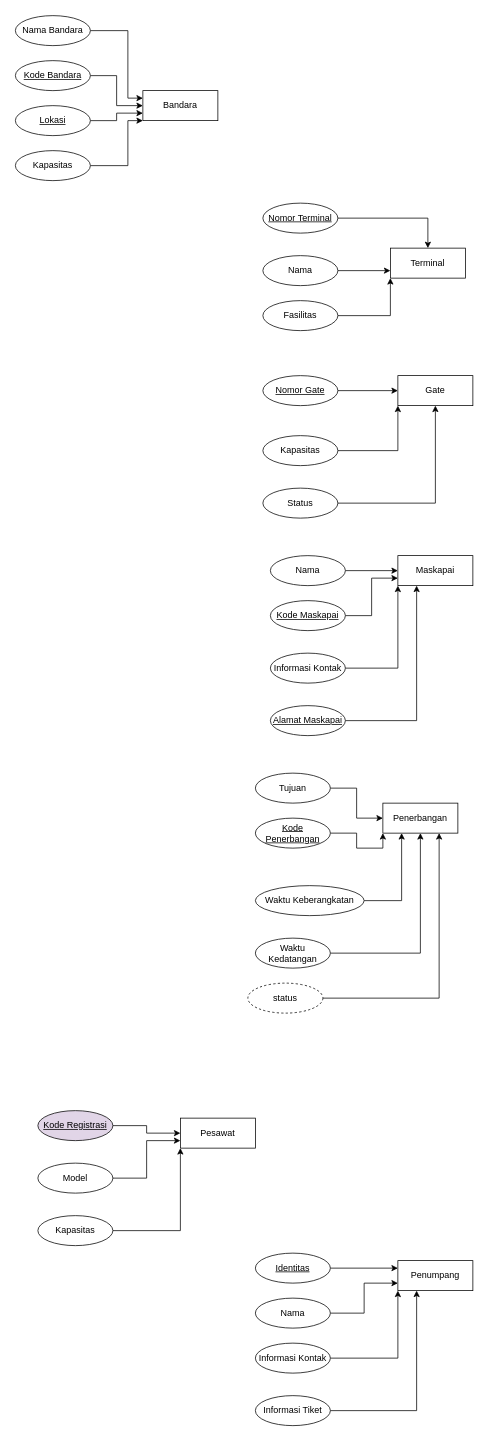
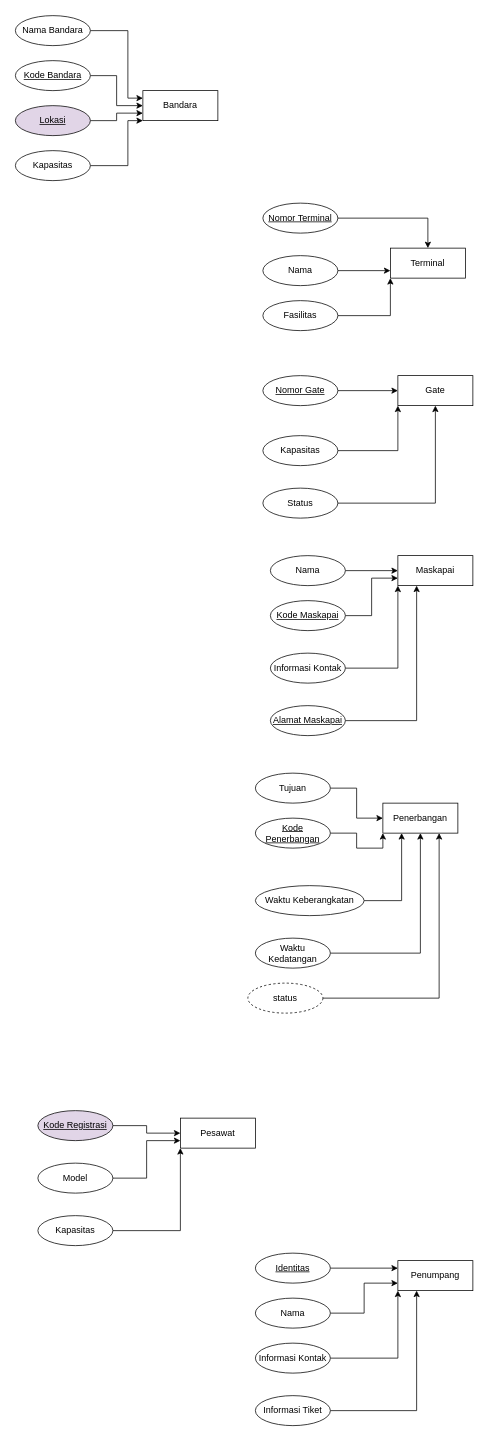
- <mxCell id="7" value="&lt;u&gt;Lokasi&lt;/u&gt;" style="ellipse;whiteSpace=wrap;html=1;align=center;" vertex="1" parent="2"><mxGeometry y="120" width="100" height="40" as="geometry" /></mxCell>
+ <mxCell id="7" value="&lt;u&gt;Lokasi&lt;/u&gt;" style="ellipse;whiteSpace=wrap;html=1;align=center;fillColor=#e1d5e7;" vertex="1" parent="2"><mxGeometry y="120" width="100" height="40" as="geometry" /></mxCell>
